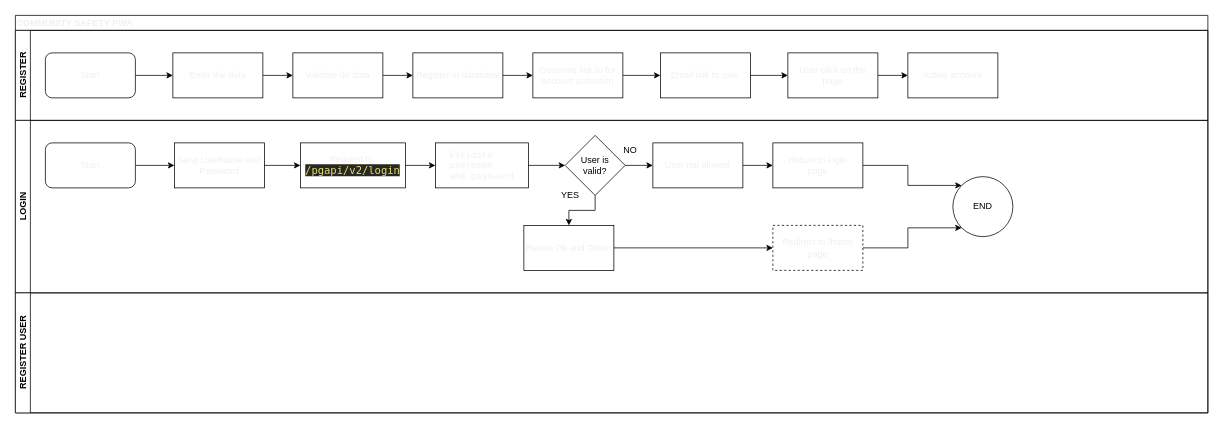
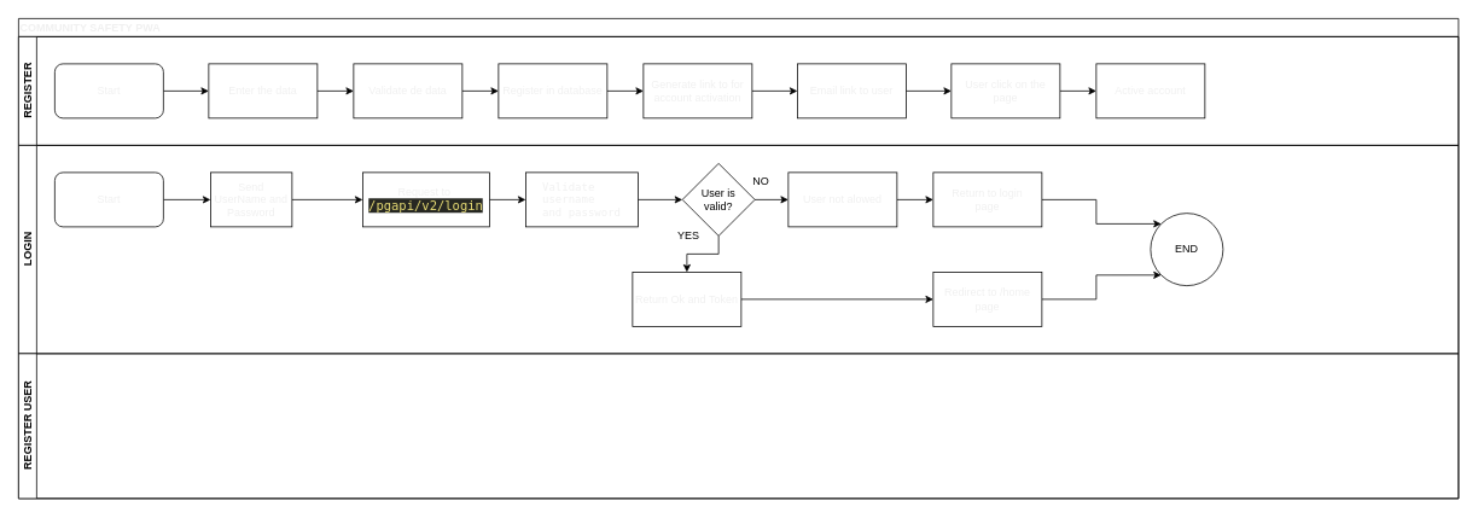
- <mxCell id="23" value="Send UserName and Password" style="rounded=0;whiteSpace=wrap;html=1;labelBackgroundColor=none;fontSize=12;fontColor=#f0f0f0;align=center;" parent="19" vertex="1"><mxGeometry x="212" y="30" width="120" height="60" as="geometry" /></mxCell>
+ <mxCell id="23" value="Send UserName and Password" style="rounded=0;whiteSpace=wrap;html=1;labelBackgroundColor=none;fontSize=12;fontColor=#f0f0f0;align=center;" parent="19" vertex="1"><mxGeometry x="212" y="30" width="90" height="60" as="geometry" /></mxCell>
- <mxCell id="40" value="Redirect to /home page" style="rounded=0;whiteSpace=wrap;html=1;labelBackgroundColor=none;fontSize=12;fontColor=#f0f0f0;align=center;dashed=1;" parent="19" vertex="1"><mxGeometry x="1010" y="140" width="120" height="60" as="geometry" /></mxCell>
+ <mxCell id="40" value="Redirect to /home page" style="rounded=0;whiteSpace=wrap;html=1;labelBackgroundColor=none;fontSize=12;fontColor=#f0f0f0;align=center;" parent="19" vertex="1"><mxGeometry x="1010" y="140" width="120" height="60" as="geometry" /></mxCell>
